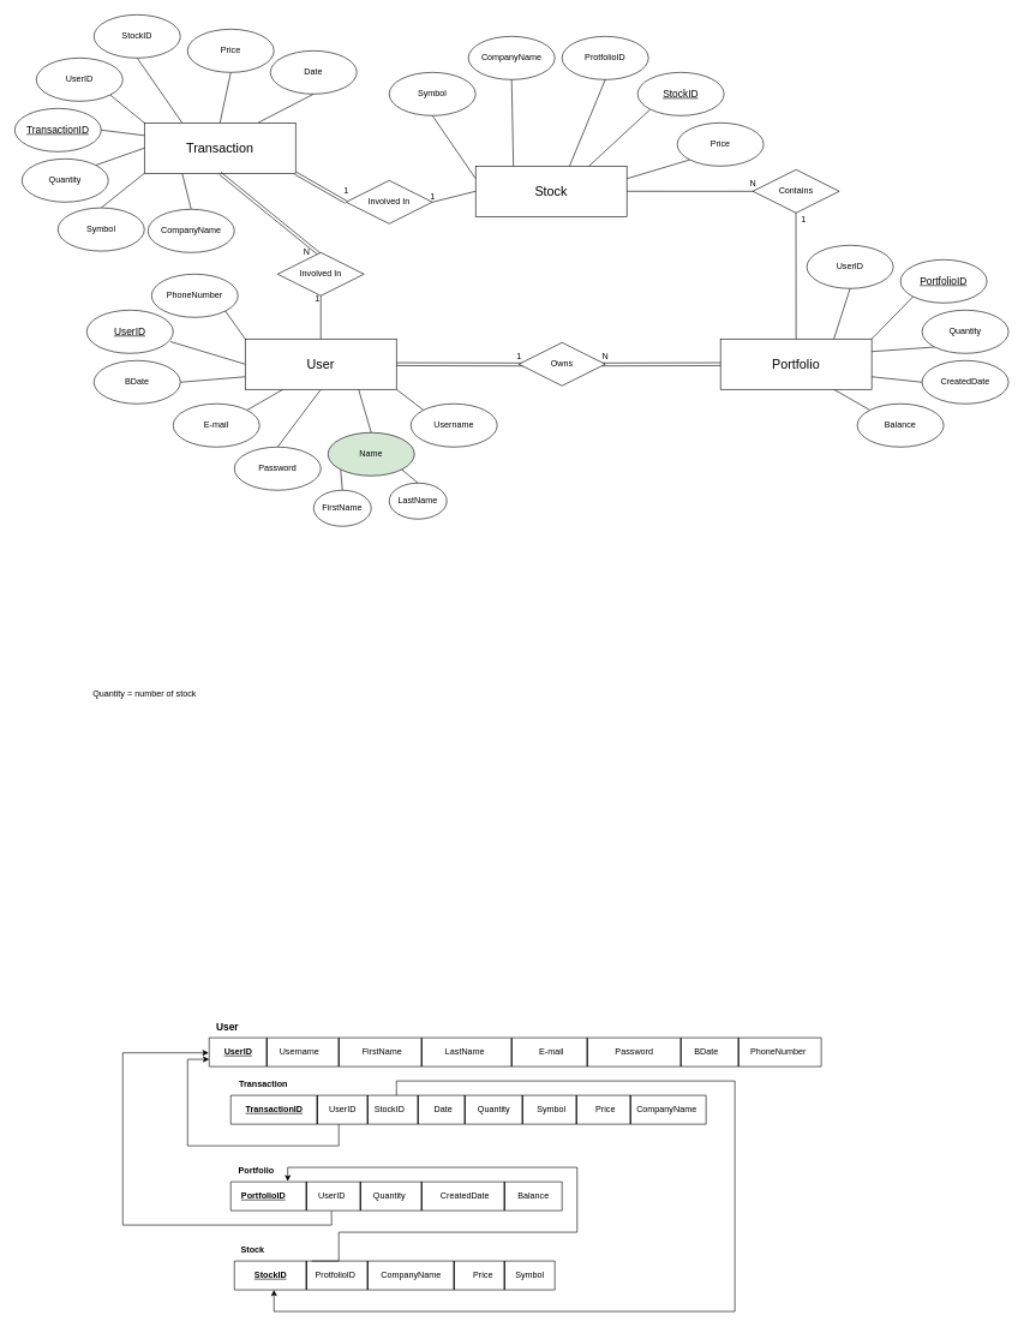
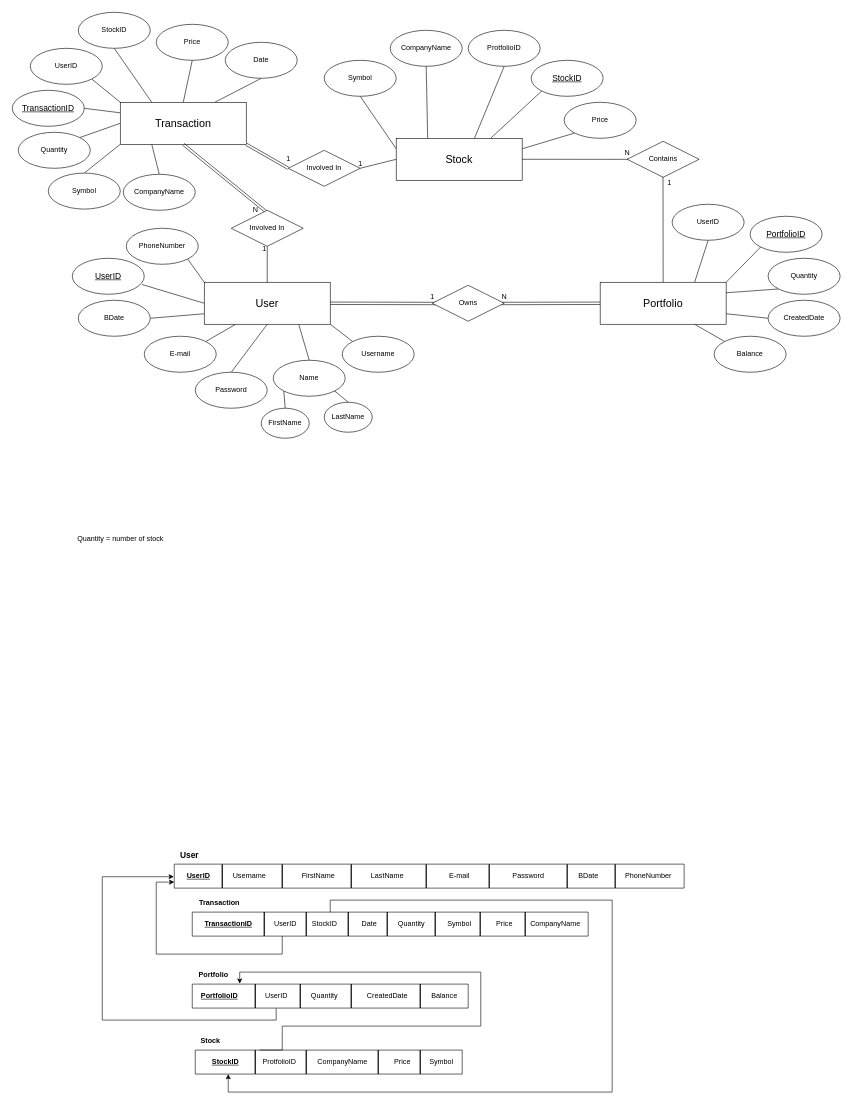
- <mxCell id="33" value="Name" style="ellipse;whiteSpace=wrap;html=1;align=center;fillColor=#d5e8d4;" vertex="1" parent="1"><mxGeometry x="455" y="600" width="120" height="60" as="geometry" /></mxCell>
+ <mxCell id="33" value="Name" style="ellipse;whiteSpace=wrap;html=1;align=center;" vertex="1" parent="1"><mxGeometry x="455" y="600" width="120" height="60" as="geometry" /></mxCell>
- <mxCell id="68" value="Quantity = number of stock" style="text;html=1;align=center;verticalAlign=middle;resizable=0;points=[];autosize=1;strokeColor=none;fillColor=none;" vertex="1" parent="1"><mxGeometry x="115" y="948" width="170" height="30" as="geometry" /></mxCell>
+ <mxCell id="68" value="Quantity = number of stock" style="text;html=1;align=center;verticalAlign=middle;resizable=0;points=[];autosize=1;strokeColor=none;fillColor=none;" vertex="1" parent="1"><mxGeometry x="115" y="883" width="170" height="30" as="geometry" /></mxCell>
